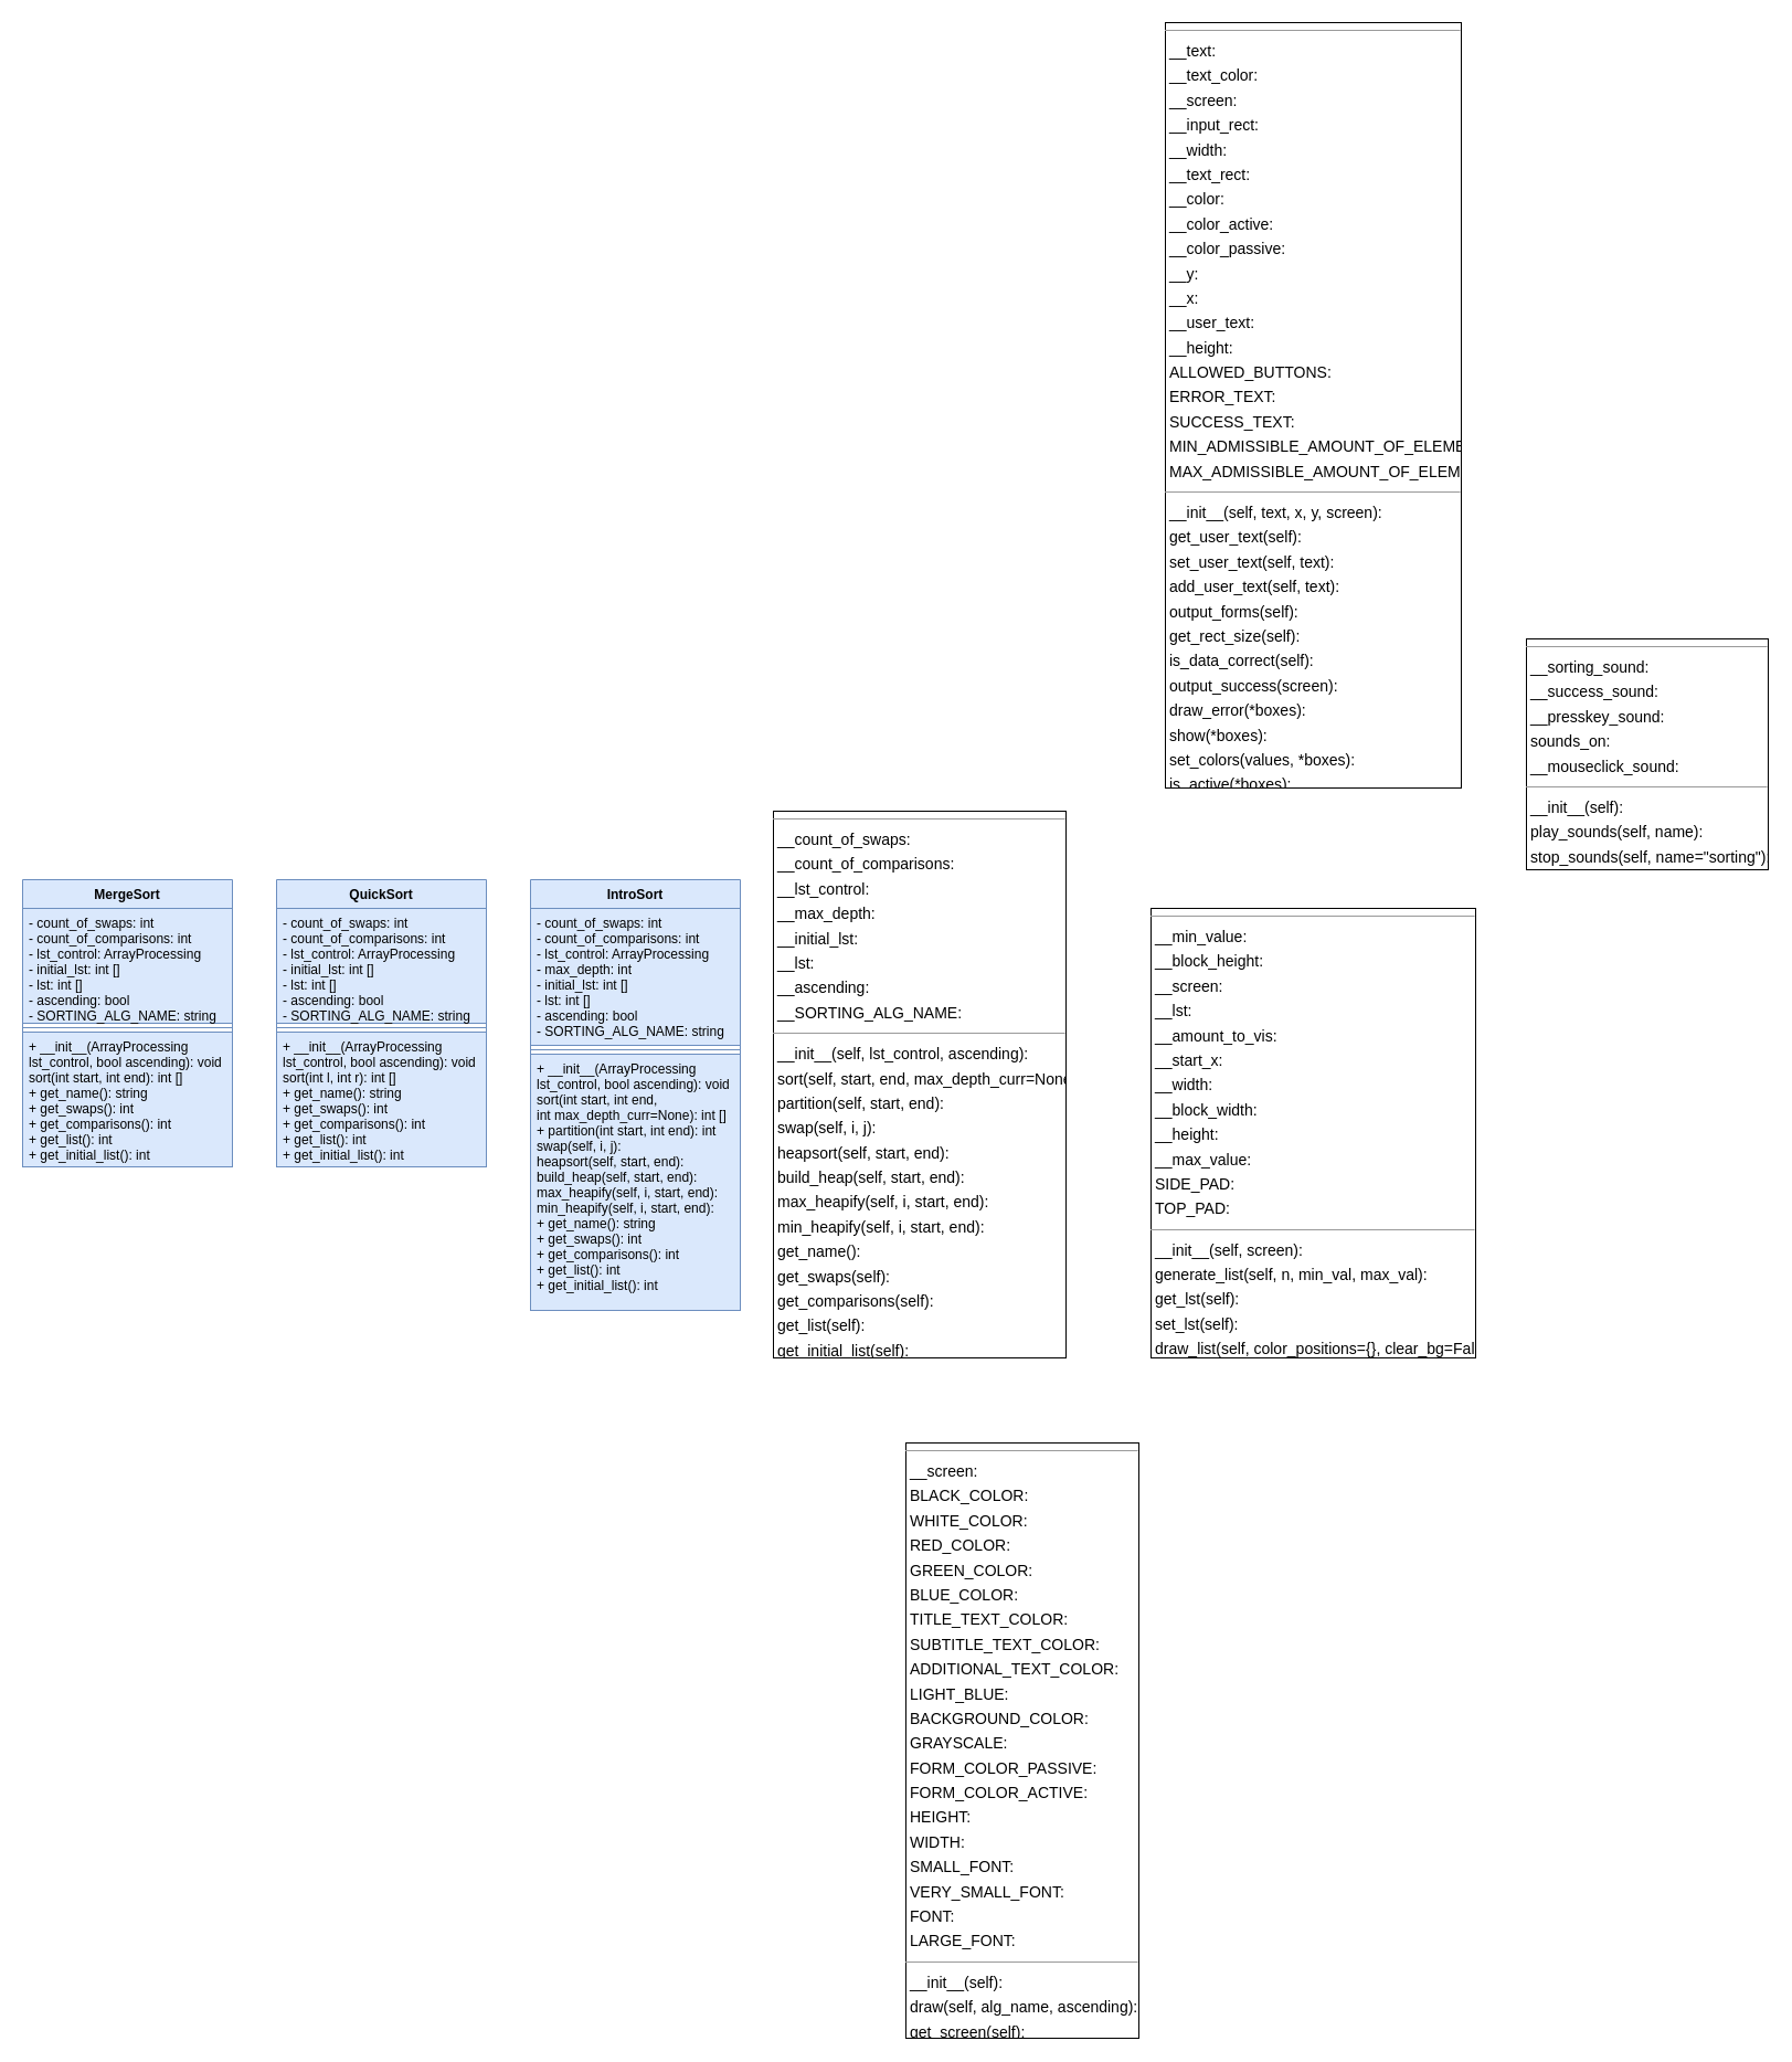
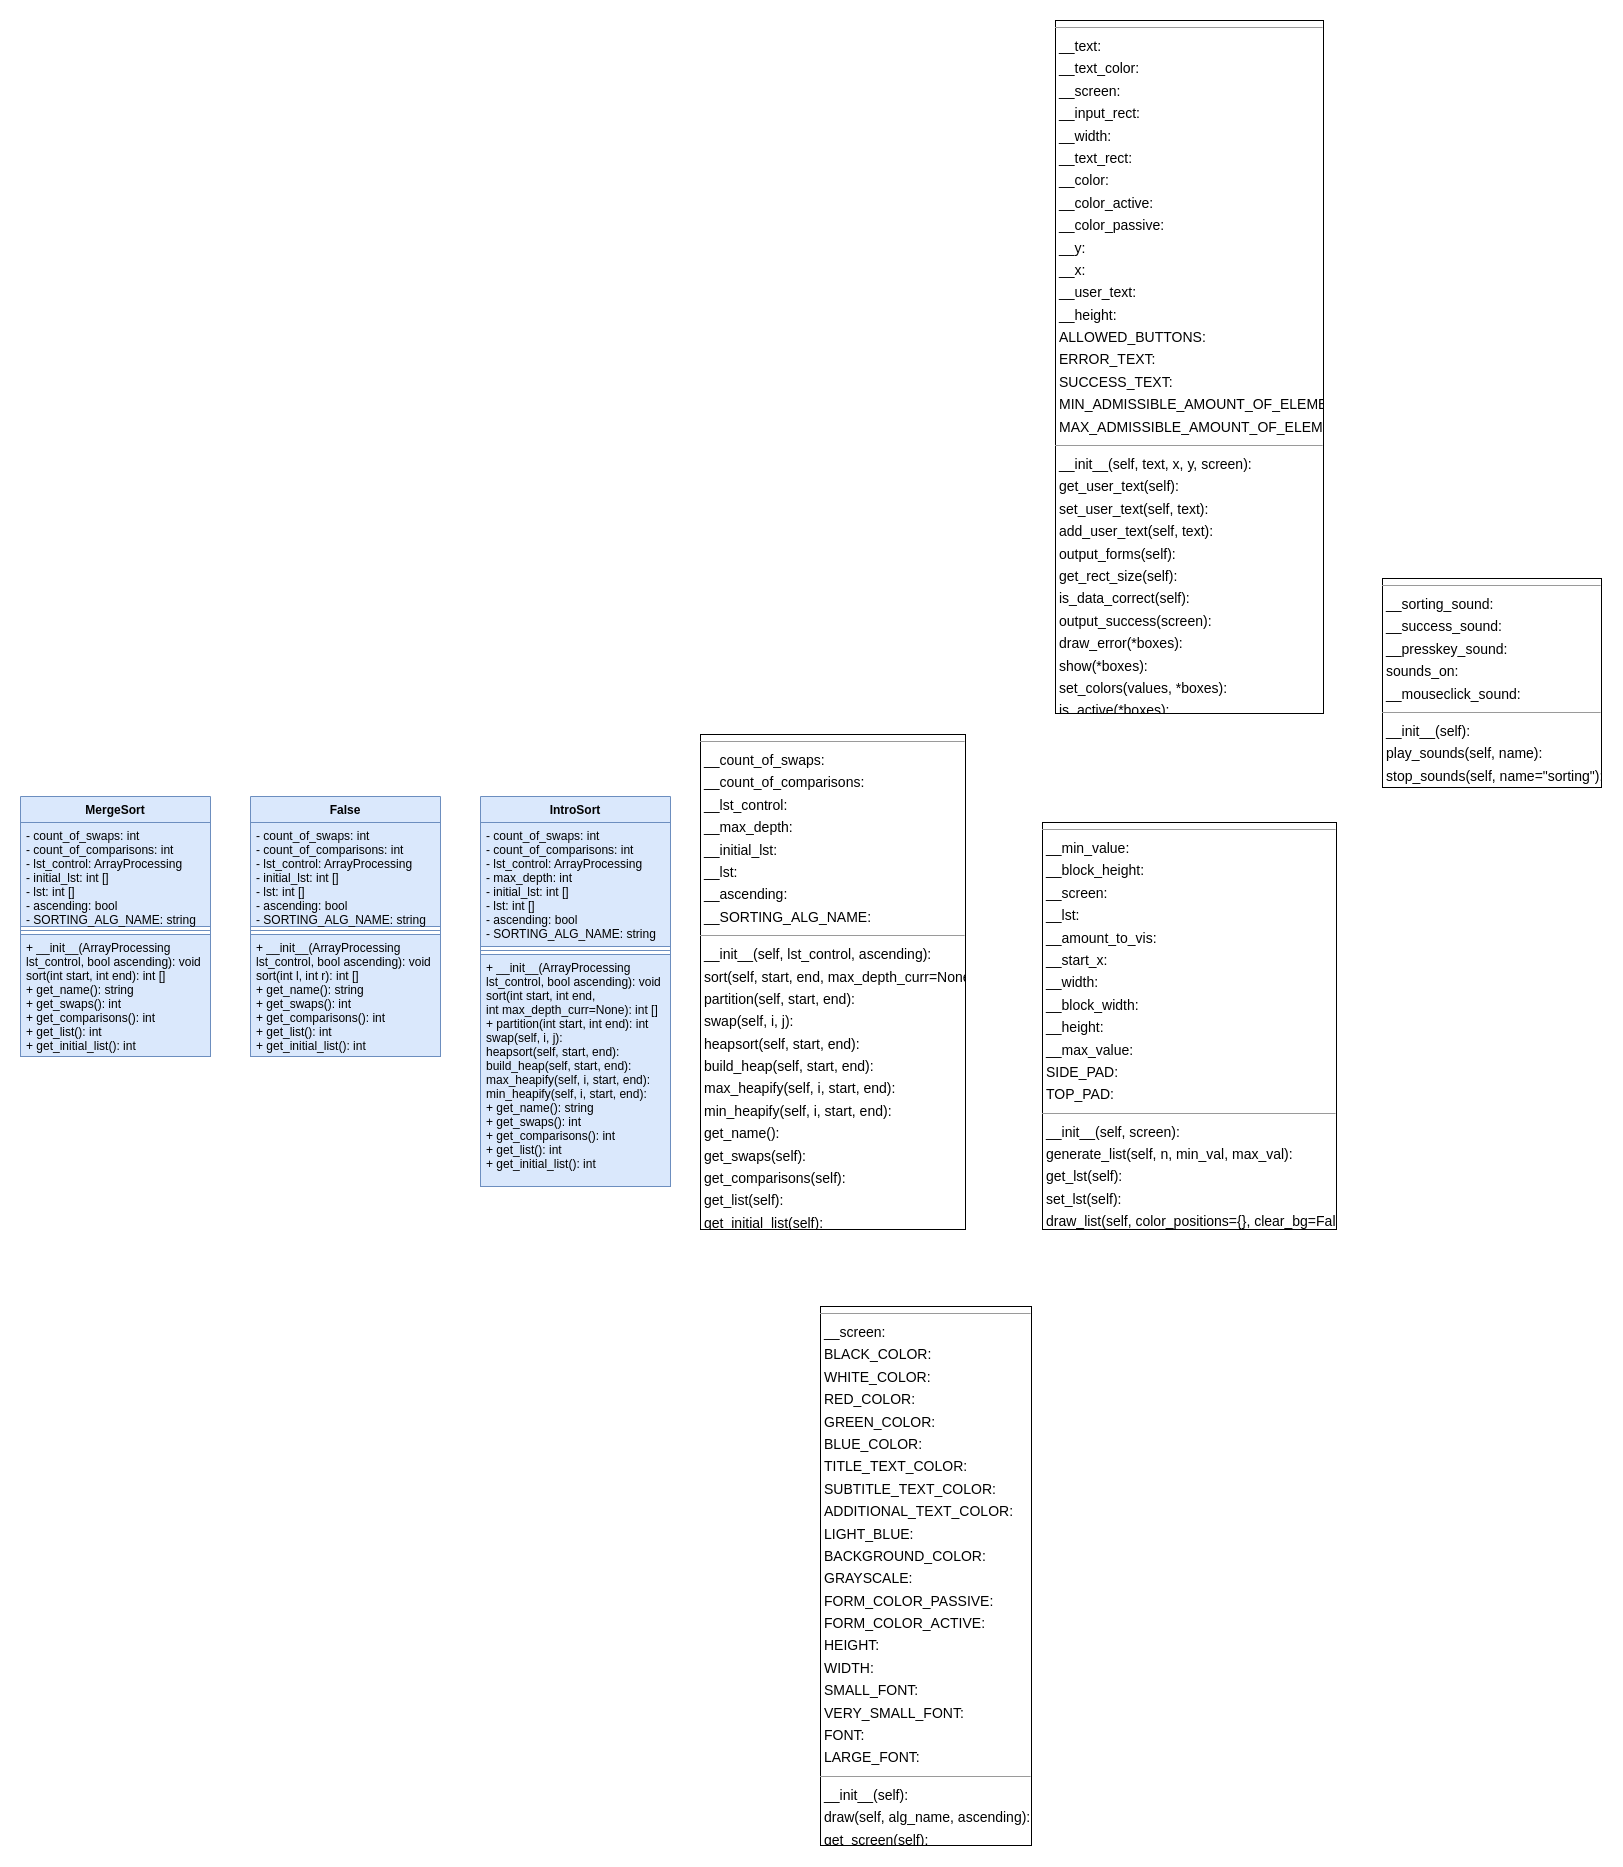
- <mxCell id="11" value="QuickSort" style="swimlane;fontStyle=1;align=center;verticalAlign=top;childLayout=stackLayout;horizontal=1;startSize=26;horizontalStack=0;resizeParent=1;resizeParentMax=0;resizeLast=0;collapsible=1;marginBottom=0;fillColor=#dae8fc;strokeColor=#6c8ebf;" vertex="1" parent="1"><mxGeometry x="250" y="796" width="190" height="260" as="geometry" /></mxCell>
+ <mxCell id="11" value="False" style="swimlane;fontStyle=1;align=center;verticalAlign=top;childLayout=stackLayout;horizontal=1;startSize=26;horizontalStack=0;resizeParent=1;resizeParentMax=0;resizeLast=0;collapsible=1;marginBottom=0;fillColor=#dae8fc;strokeColor=#6c8ebf;" vertex="1" parent="1"><mxGeometry x="250" y="796" width="190" height="260" as="geometry" /></mxCell>
